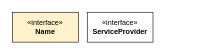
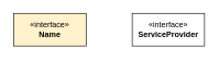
- <mxCell id="2" value="«interface»&lt;br&gt;&lt;b&gt;ServiceProvider&lt;/b&gt;" style="html=1;whiteSpace=wrap;" vertex="1" parent="1"><mxGeometry x="145" y="20" width="110" height="50" as="geometry" /></mxCell>
+ <mxCell id="2" value="«interface»&lt;br&gt;&lt;b&gt;ServiceProvider&lt;/b&gt;" style="html=1;whiteSpace=wrap;" vertex="1" parent="1"><mxGeometry x="200" y="20" width="110" height="50" as="geometry" /></mxCell>
